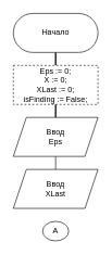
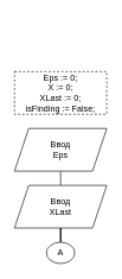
- <mxCell id="3" value="Начало" style="rounded=1;whiteSpace=wrap;html=1;arcSize=50;" parent="1" vertex="1"><mxGeometry x="20" y="20" width="130" height="60" as="geometry" /></mxCell>
- <mxCell id="2" style="edgeStyle=orthogonalEdgeStyle;rounded=0;orthogonalLoop=1;jettySize=auto;html=1;entryX=0.5;entryY=0;entryDx=0;entryDy=0;endArrow=none;endFill=0;" parent="1" source="3" target="5" edge="1"><mxGeometry relative="1" as="geometry" /></mxCell>
- <mxCell id="4" style="edgeStyle=orthogonalEdgeStyle;rounded=0;orthogonalLoop=1;jettySize=auto;html=1;entryX=0.5;entryY=0;entryDx=0;entryDy=0;endArrow=none;endFill=0;" edge="1" parent="1" source="5" target="7"><mxGeometry relative="1" as="geometry" /></mxCell>
+ <mxCell id="8" style="edgeStyle=orthogonalEdgeStyle;rounded=0;orthogonalLoop=1;jettySize=auto;html=1;entryX=0.5;entryY=0;entryDx=0;entryDy=0;endArrow=none;endFill=0;" parent="1" source="9" target="10" edge="1"><mxGeometry relative="1" as="geometry"><mxPoint x="85" y="340" as="targetPoint" /></mxGeometry></mxCell>
